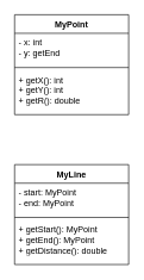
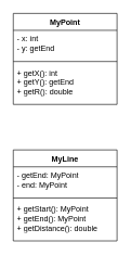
- <mxCell id="5" value="+ getX(): int&lt;div&gt;+ getY(): int&lt;/div&gt;&lt;div&gt;+ getR(): double&lt;/div&gt;" style="text;strokeColor=none;fillColor=none;align=left;verticalAlign=top;spacingLeft=4;spacingRight=4;overflow=hidden;rotatable=0;points=[[0,0.5],[1,0.5]];portConstraint=eastwest;whiteSpace=wrap;html=1;" vertex="1" parent="2"><mxGeometry y="78" width="160" height="62" as="geometry" /></mxCell>
+ <mxCell id="5" value="+ getX(): int&lt;div&gt;+ getY(): getEnd&lt;/div&gt;&lt;div&gt;+ getR(): double&lt;/div&gt;" style="text;strokeColor=none;fillColor=none;align=left;verticalAlign=top;spacingLeft=4;spacingRight=4;overflow=hidden;rotatable=0;points=[[0,0.5],[1,0.5]];portConstraint=eastwest;whiteSpace=wrap;html=1;" vertex="1" parent="2"><mxGeometry y="78" width="160" height="62" as="geometry" /></mxCell>
- <mxCell id="7" value="&lt;div&gt;&lt;div&gt;- start: MyPoint&lt;/div&gt;&lt;/div&gt;&lt;div&gt;- end: MyPoint&lt;/div&gt;" style="text;strokeColor=none;fillColor=none;align=left;verticalAlign=top;spacingLeft=4;spacingRight=4;overflow=hidden;rotatable=0;points=[[0,0.5],[1,0.5]];portConstraint=eastwest;whiteSpace=wrap;html=1;" vertex="1" parent="6"><mxGeometry y="26" width="160" height="44" as="geometry" /></mxCell>
+ <mxCell id="7" value="&lt;div&gt;&lt;div&gt;- getEnd: MyPoint&lt;/div&gt;&lt;/div&gt;&lt;div&gt;- end: MyPoint&lt;/div&gt;" style="text;strokeColor=none;fillColor=none;align=left;verticalAlign=top;spacingLeft=4;spacingRight=4;overflow=hidden;rotatable=0;points=[[0,0.5],[1,0.5]];portConstraint=eastwest;whiteSpace=wrap;html=1;" vertex="1" parent="6"><mxGeometry y="26" width="160" height="44" as="geometry" /></mxCell>
